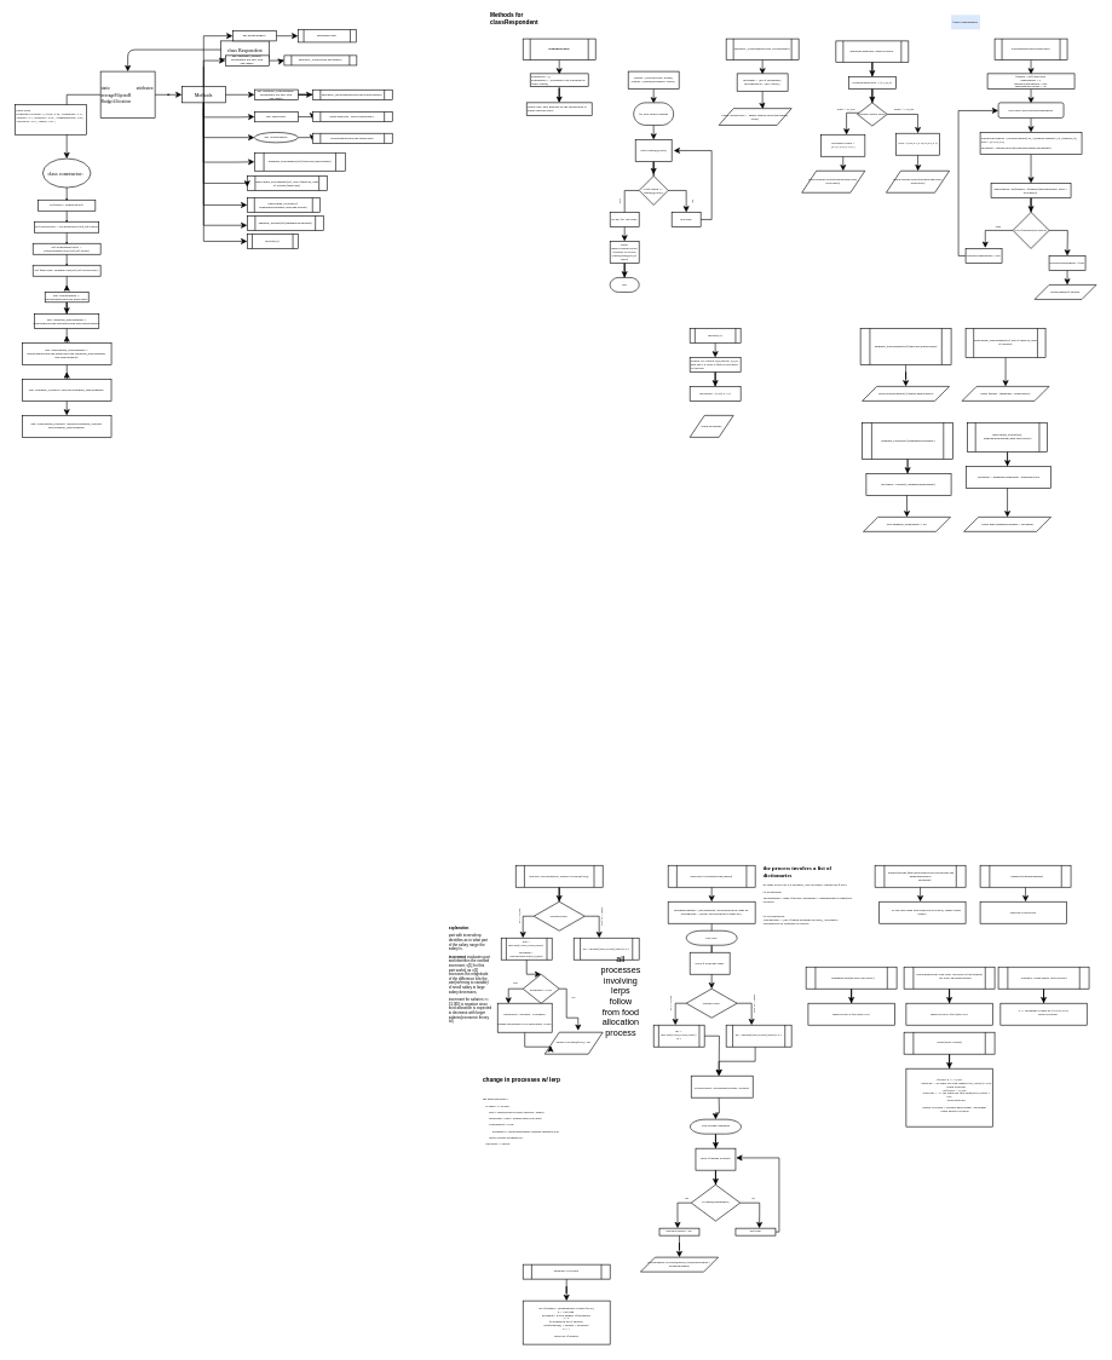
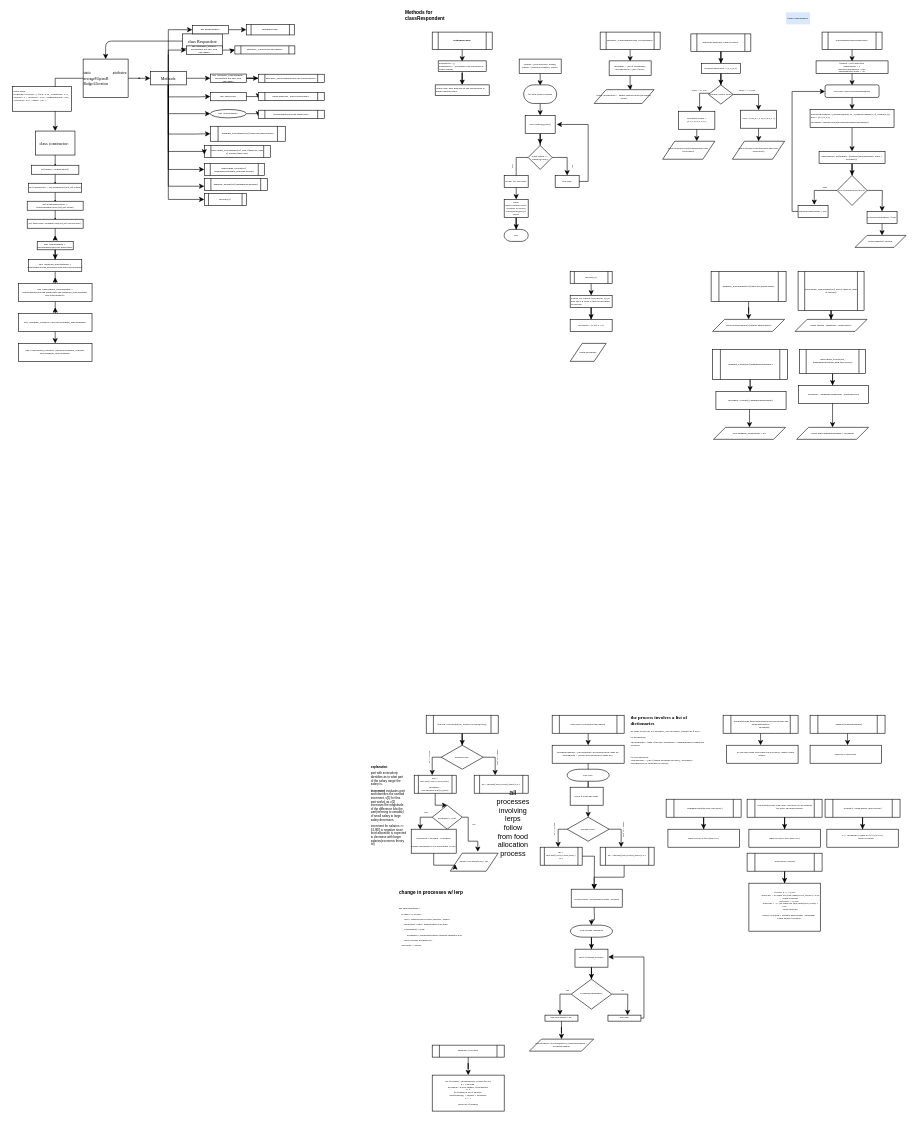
- <mxCell id="8" value="&lt;font face=&quot;Lucida Console&quot;&gt;&lt;span style=&quot;font-size: 7px&quot;&gt;class constructor:&amp;nbsp;&lt;br&gt;&lt;/span&gt;&lt;/font&gt;" style="ellipse;whiteSpace=wrap;html=1;fontSize=8;" parent="1" vertex="1"><mxGeometry x="58.37" y="218" width="66" height="40" as="geometry" /></mxCell>
+ <mxCell id="8" value="&lt;font face=&quot;Lucida Console&quot;&gt;&lt;span style=&quot;font-size: 7px&quot;&gt;class constructor:&amp;nbsp;&lt;br&gt;&lt;/span&gt;&lt;/font&gt;" style="whiteSpace=wrap;html=1;fontSize=8;" parent="1" vertex="1"><mxGeometry x="58.37" y="218" width="66" height="40" as="geometry" /></mxCell>
- <mxCell id="90" value="numUnEmp_PrePandemic(self, nun of emplyed, num of students)" style="shape=process;whiteSpace=wrap;html=1;backgroundOutline=1;strokeWidth=1;fontFamily=Lucida Console;fontSize=4;" parent="1" vertex="1"><mxGeometry x="1330" y="452" width="110" height="40" as="geometry" /></mxCell>
+ <mxCell id="90" value="numUnEmp_PrePandemic(self, nun of emplyed, num of students)" style="shape=process;whiteSpace=wrap;html=1;backgroundOutline=1;strokeWidth=1;fontFamily=Lucida Console;fontSize=4;" parent="1" vertex="1"><mxGeometry x="1330" y="452" width="110" height="65" as="geometry" /></mxCell>
